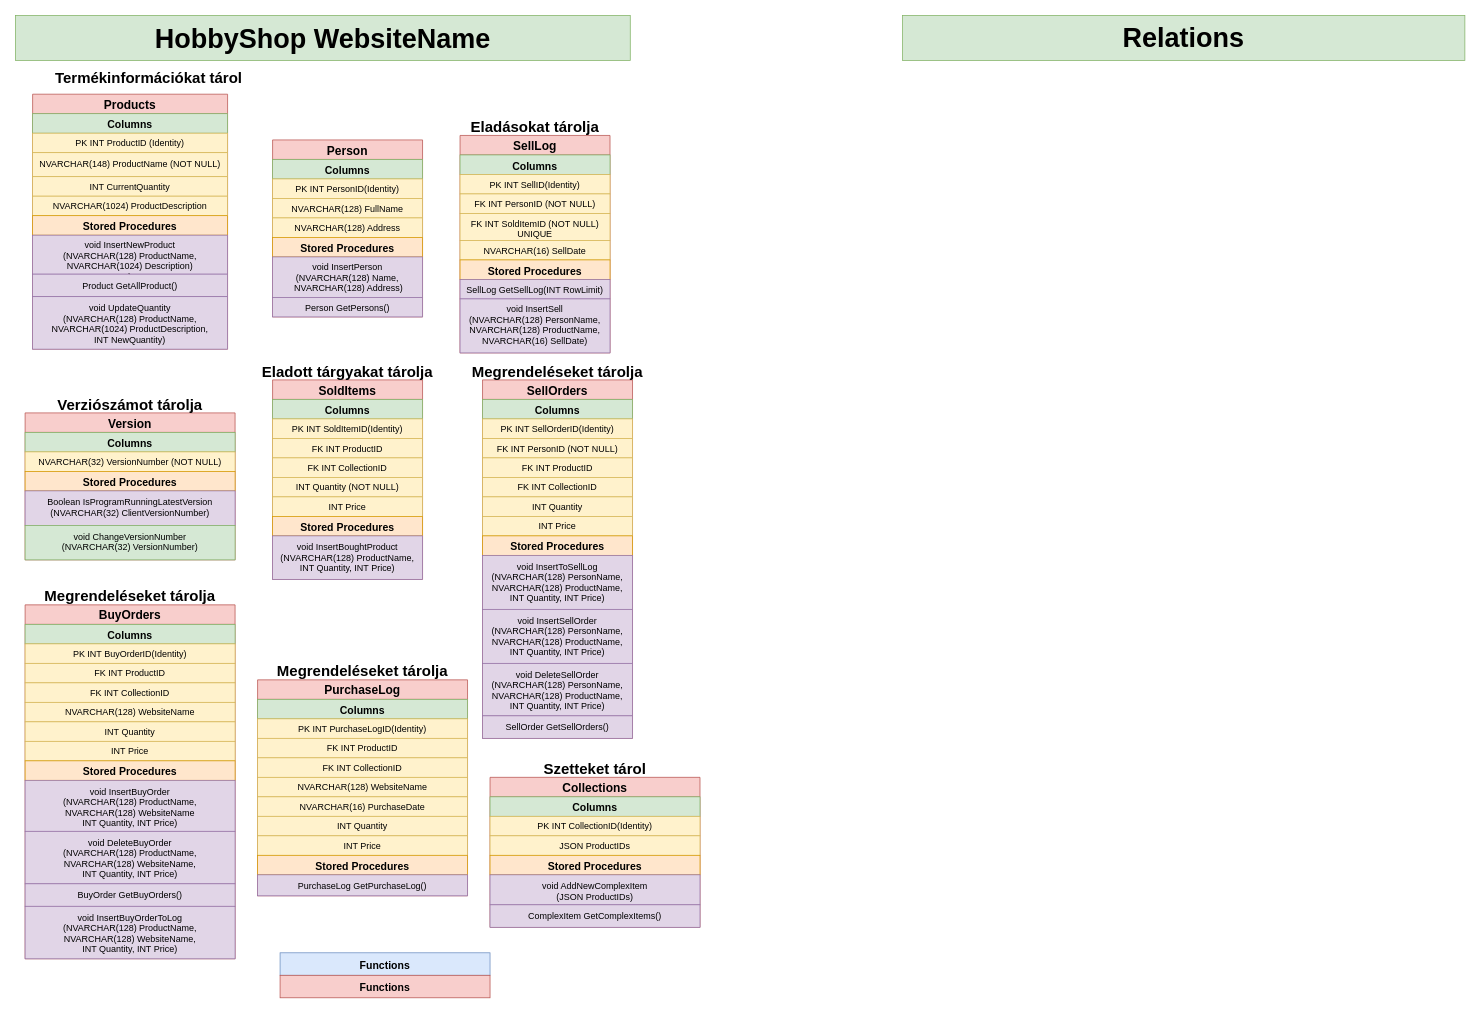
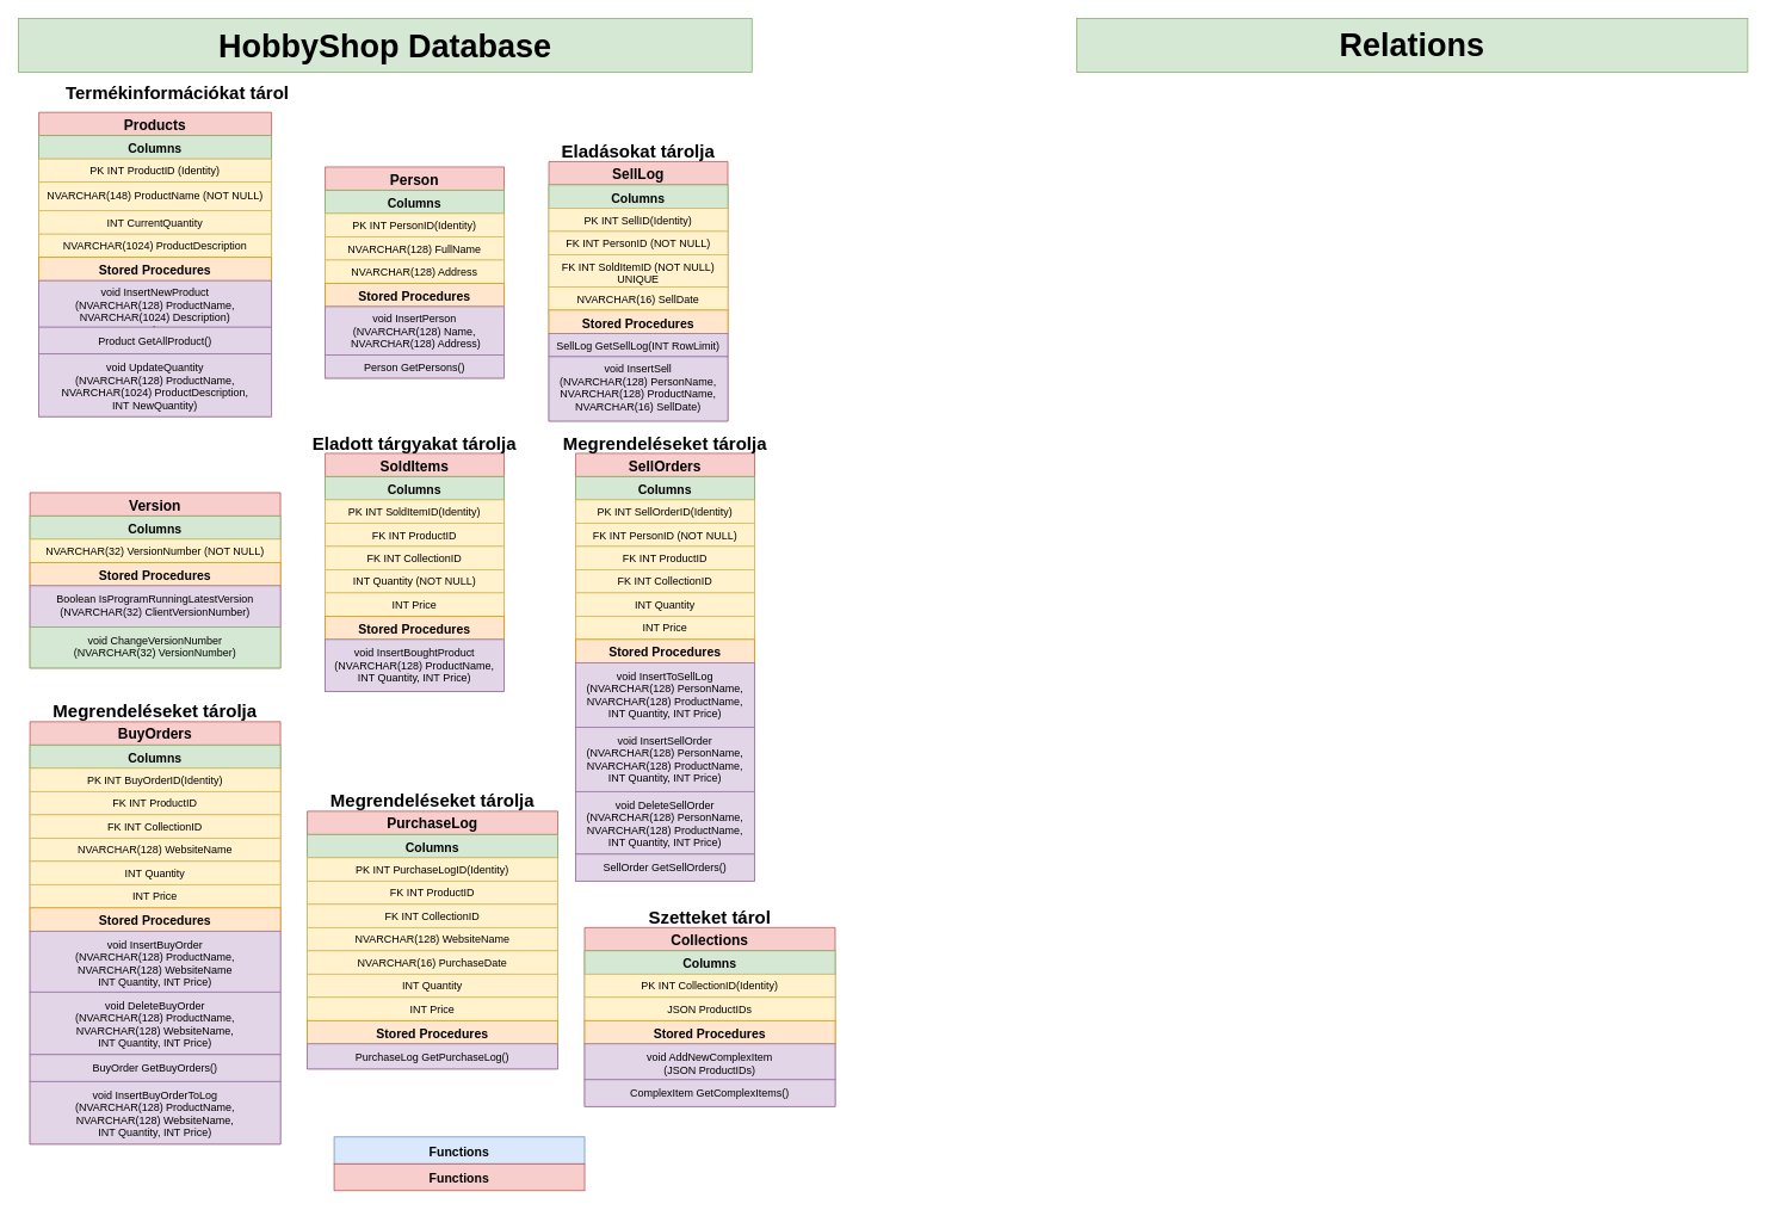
- <mxCell id="2" value="&lt;h1 style=&quot;font-size: 36px;&quot;&gt;&lt;font style=&quot;font-size: 36px;&quot;&gt;HobbyShop WebsiteName&lt;/font&gt;&lt;/h1&gt;" style="text;html=1;strokeColor=#82b366;fillColor=#d5e8d4;spacing=5;spacingTop=-20;whiteSpace=wrap;overflow=hidden;rounded=0;align=center;fontSize=36;verticalAlign=middle;" parent="1" vertex="1"><mxGeometry x="20" y="20" width="820" height="60" as="geometry" /></mxCell>
+ <mxCell id="2" value="&lt;h1 style=&quot;font-size: 36px;&quot;&gt;&lt;font style=&quot;font-size: 36px;&quot;&gt;HobbyShop Database&lt;/font&gt;&lt;/h1&gt;" style="text;html=1;strokeColor=#82b366;fillColor=#d5e8d4;spacing=5;spacingTop=-20;whiteSpace=wrap;overflow=hidden;rounded=0;align=center;fontSize=36;verticalAlign=middle;" parent="1" vertex="1"><mxGeometry x="20" y="20" width="820" height="60" as="geometry" /></mxCell>
- <mxCell id="19" value="Verziószámot tárolja" style="text;align=center;fontStyle=1;verticalAlign=middle;spacingLeft=3;spacingRight=3;strokeColor=none;rotatable=0;points=[[0,0.5],[1,0.5]];portConstraint=eastwest;fontSize=20;" parent="1" vertex="1"><mxGeometry x="33" y="524" width="280" height="26" as="geometry" /></mxCell>
